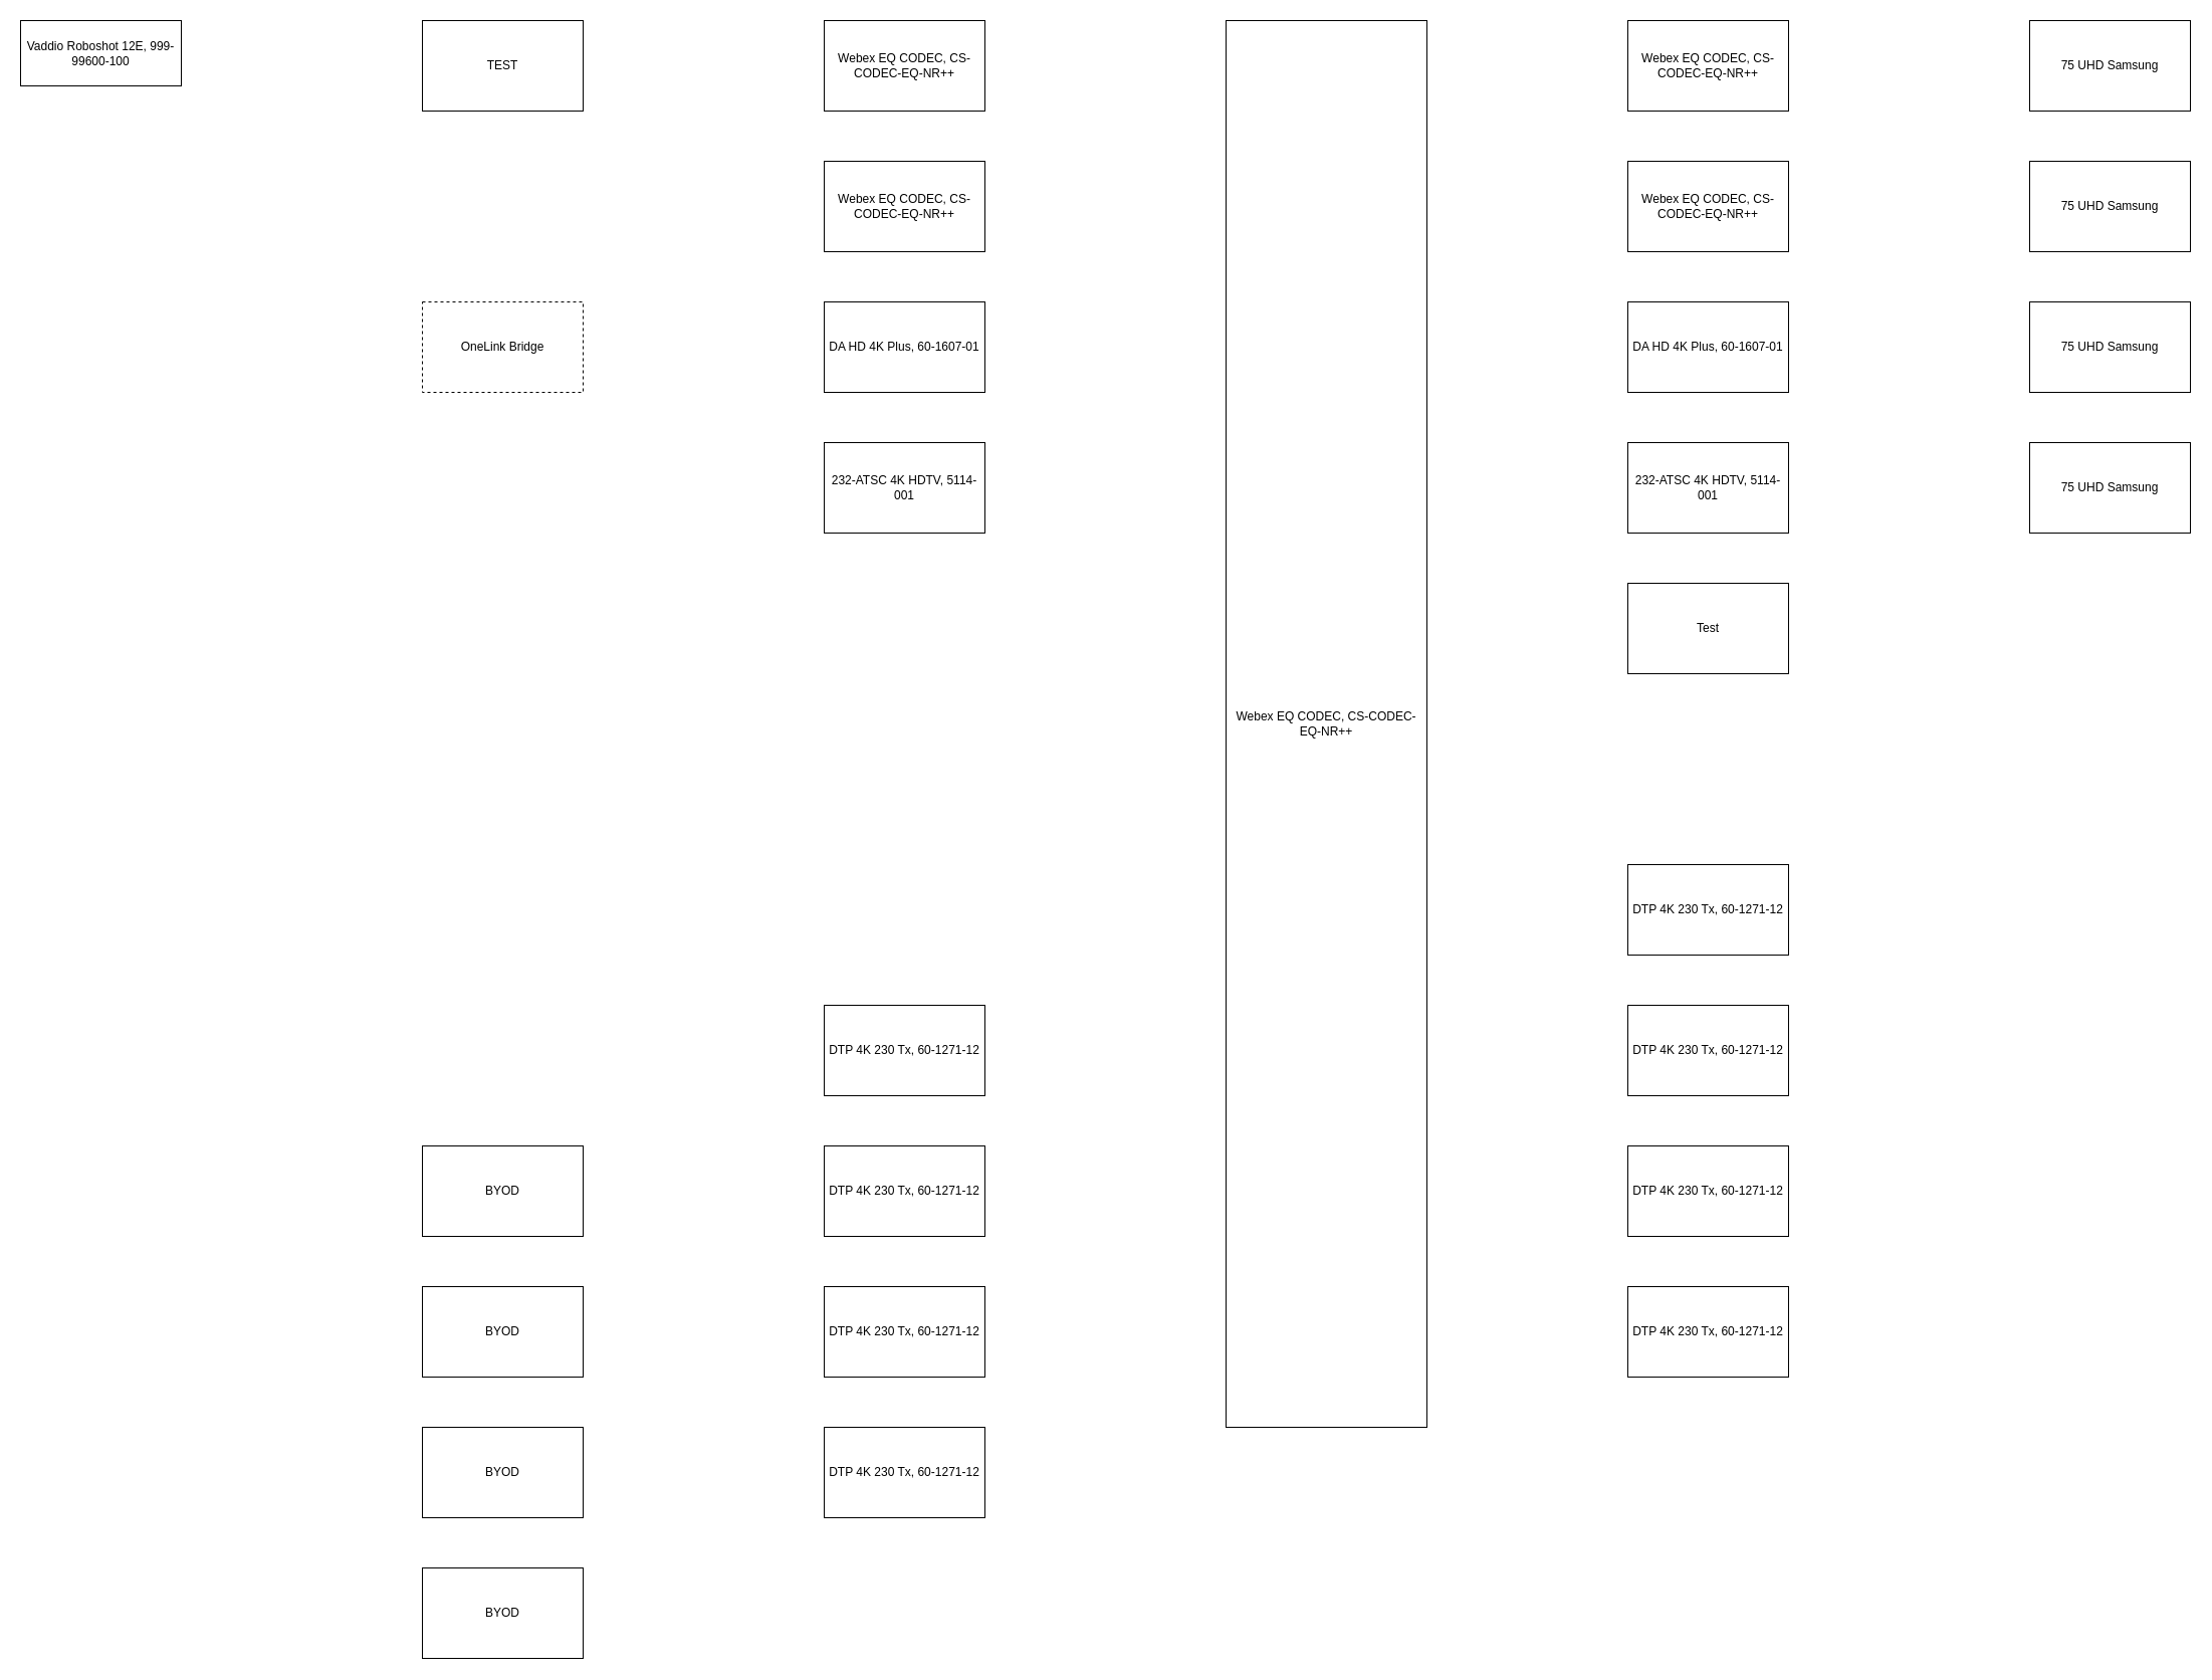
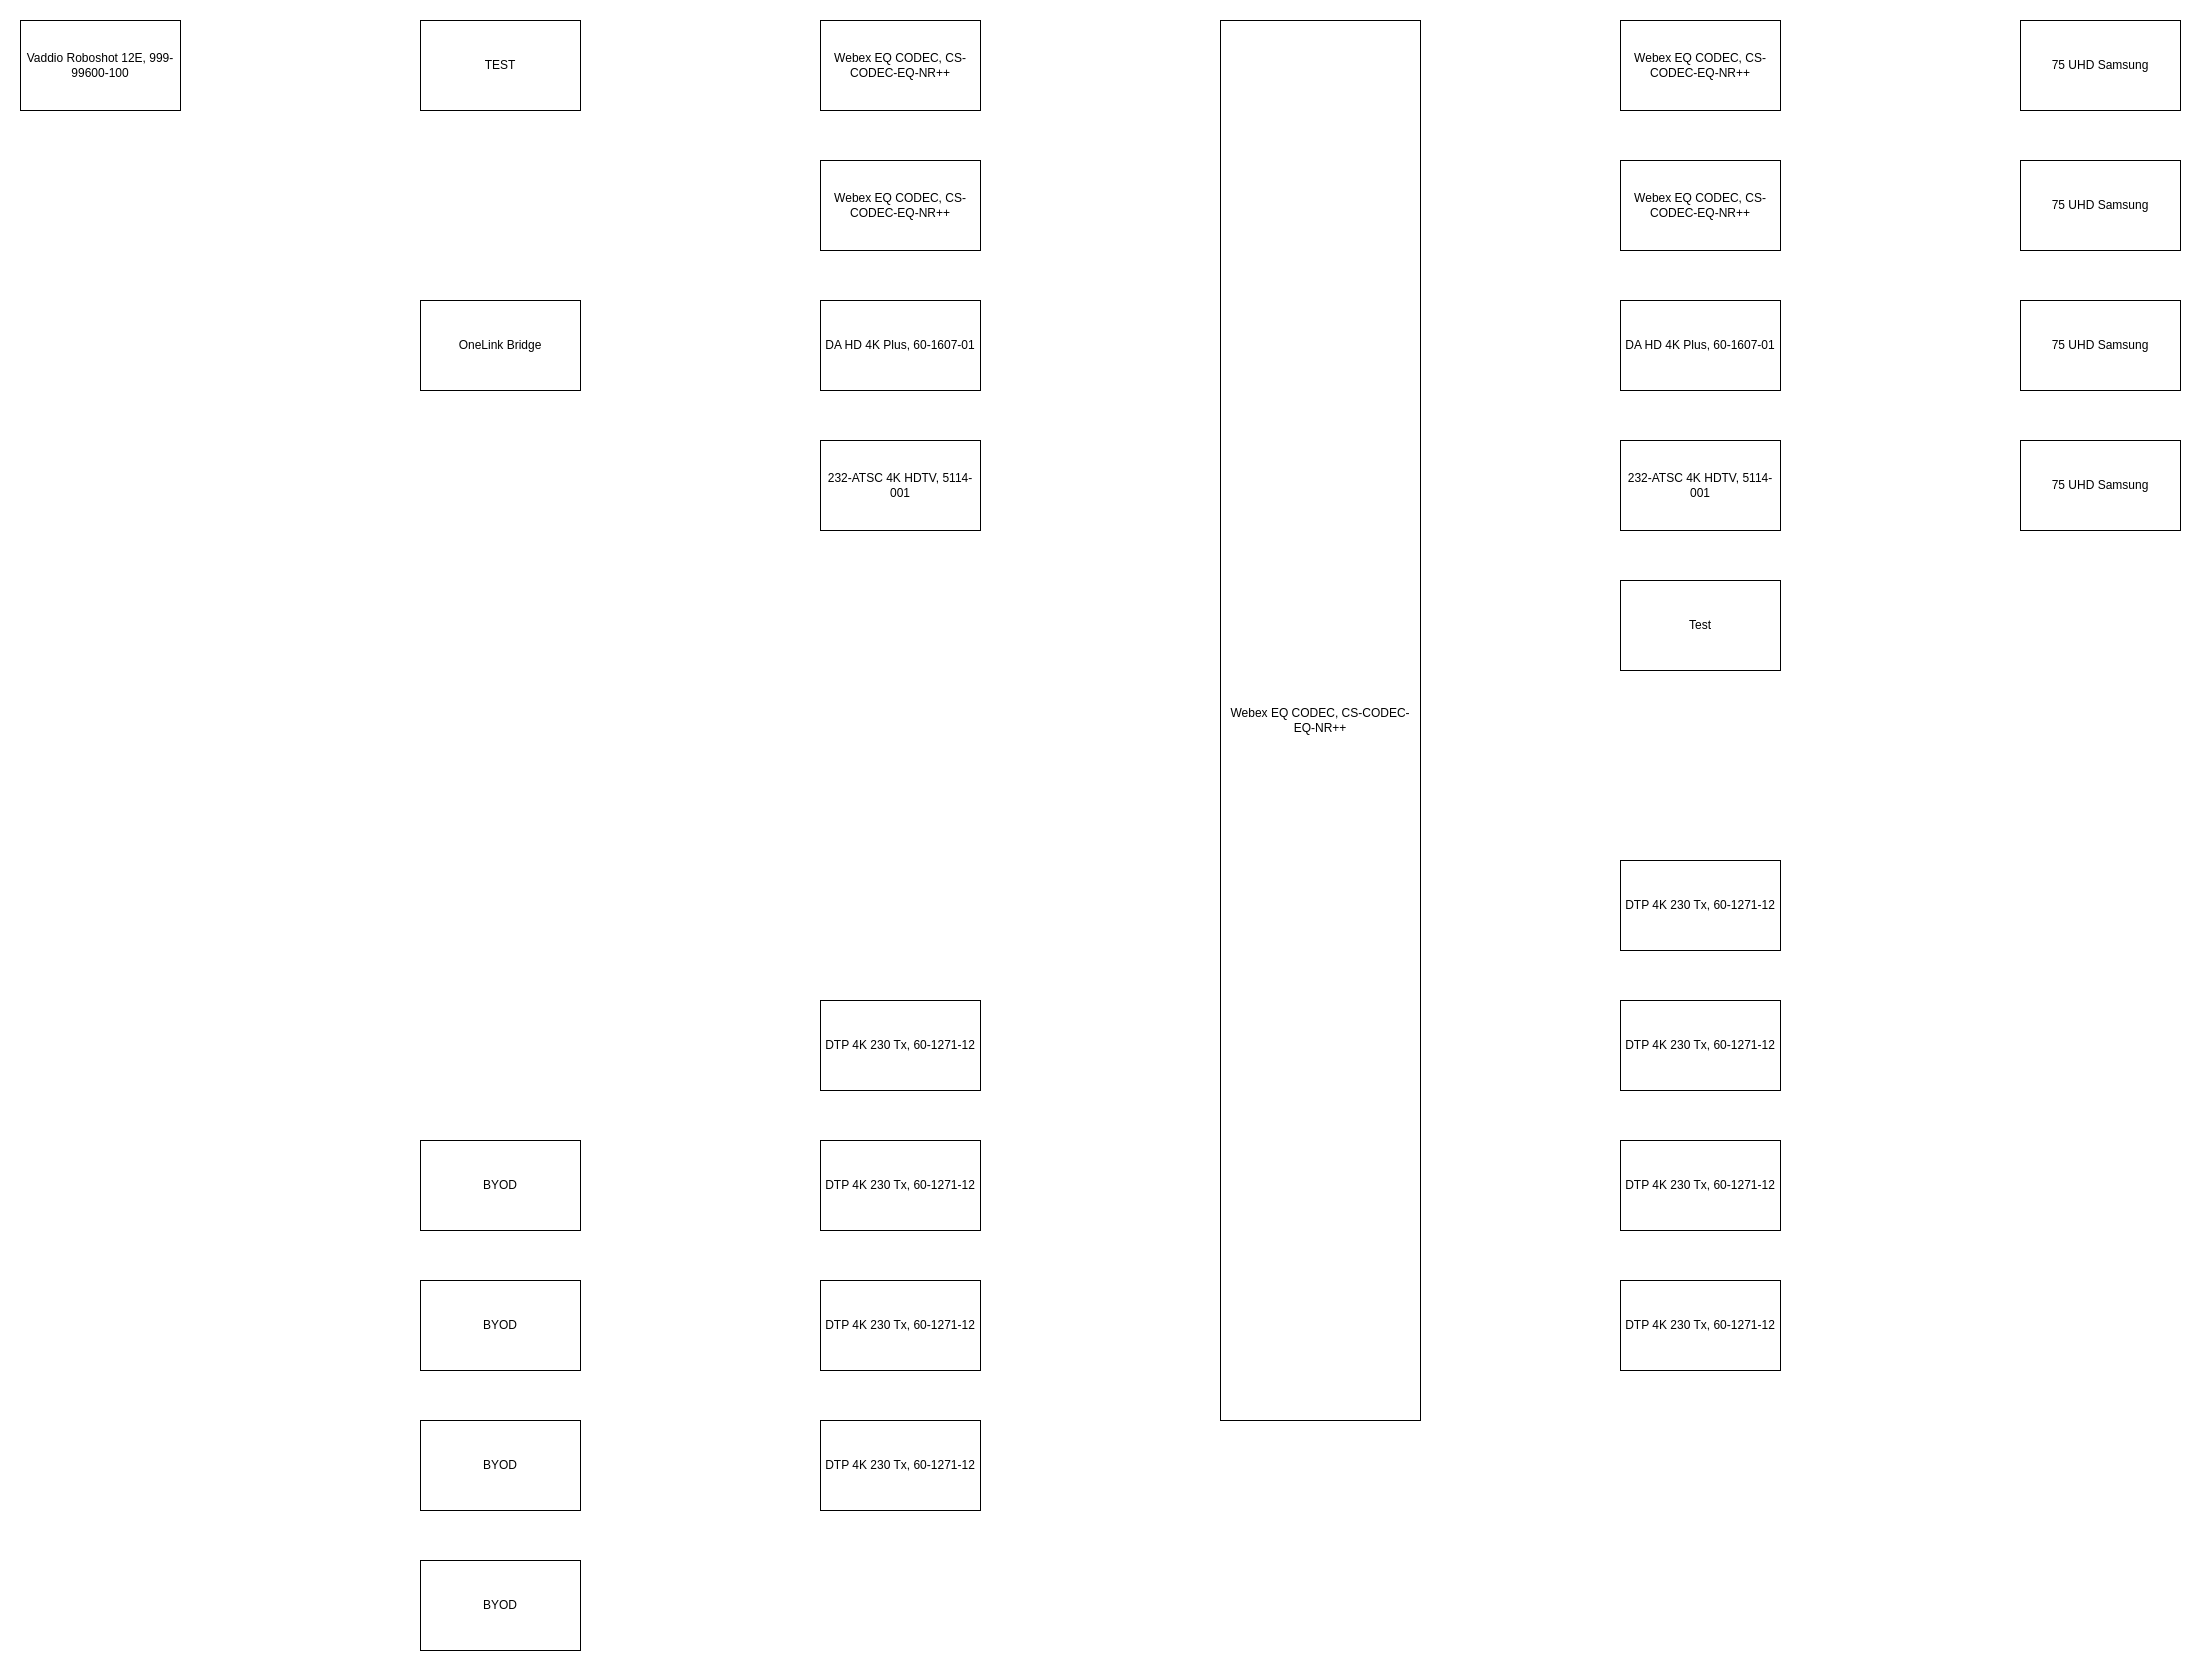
- <mxCell id="17" value="Vaddio Roboshot 12E, 999-99600-100" style="rounded=0;whiteSpace=wrap;html=1;" parent="1" connectable="" edge="" vertex="1"><mxGeometry x="20" y="20" width="160" height="65" relative="" as="geometry" /></mxCell>
+ <mxCell id="17" value="Vaddio Roboshot 12E, 999-99600-100" style="rounded=0;whiteSpace=wrap;html=1;" parent="1" connectable="" edge="" vertex="1"><mxGeometry x="20" y="20" width="160" height="90" relative="" as="geometry" /></mxCell>
- <mxCell id="12" value="OneLink Bridge" style="rounded=0;whiteSpace=wrap;html=1;dashed=1;" parent="1" connectable="" edge="" vertex="1"><mxGeometry x="420" y="300" width="160" height="90" relative="" as="geometry" /></mxCell>
+ <mxCell id="12" value="OneLink Bridge" style="rounded=0;whiteSpace=wrap;html=1;" parent="1" connectable="" edge="" vertex="1"><mxGeometry x="420" y="300" width="160" height="90" relative="" as="geometry" /></mxCell>
